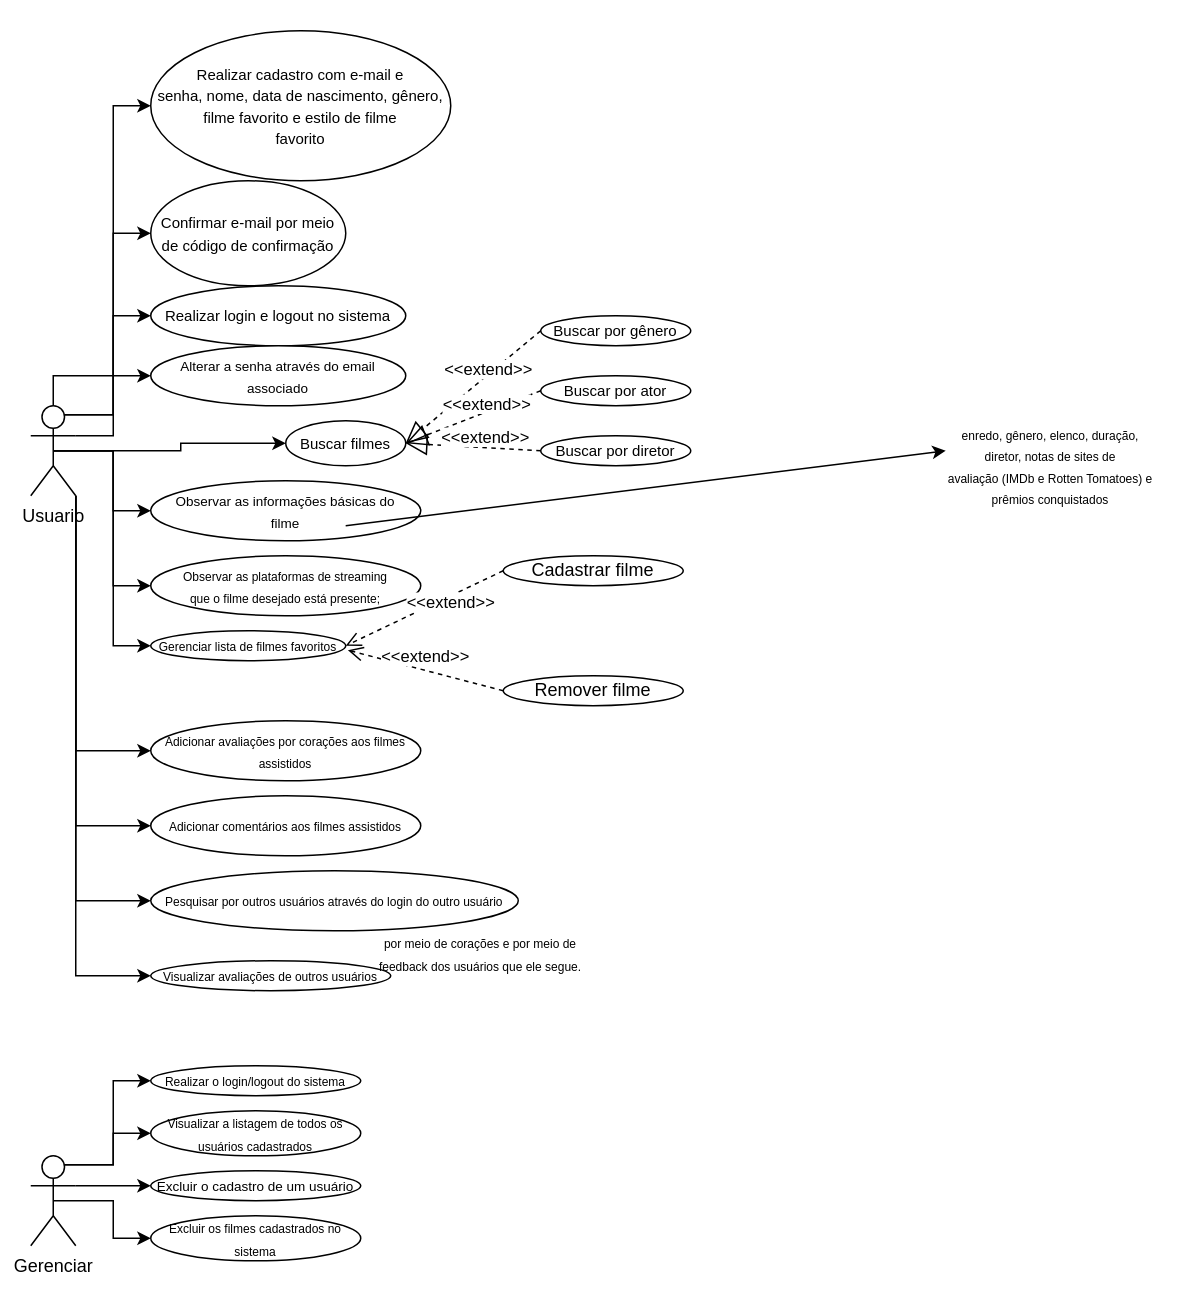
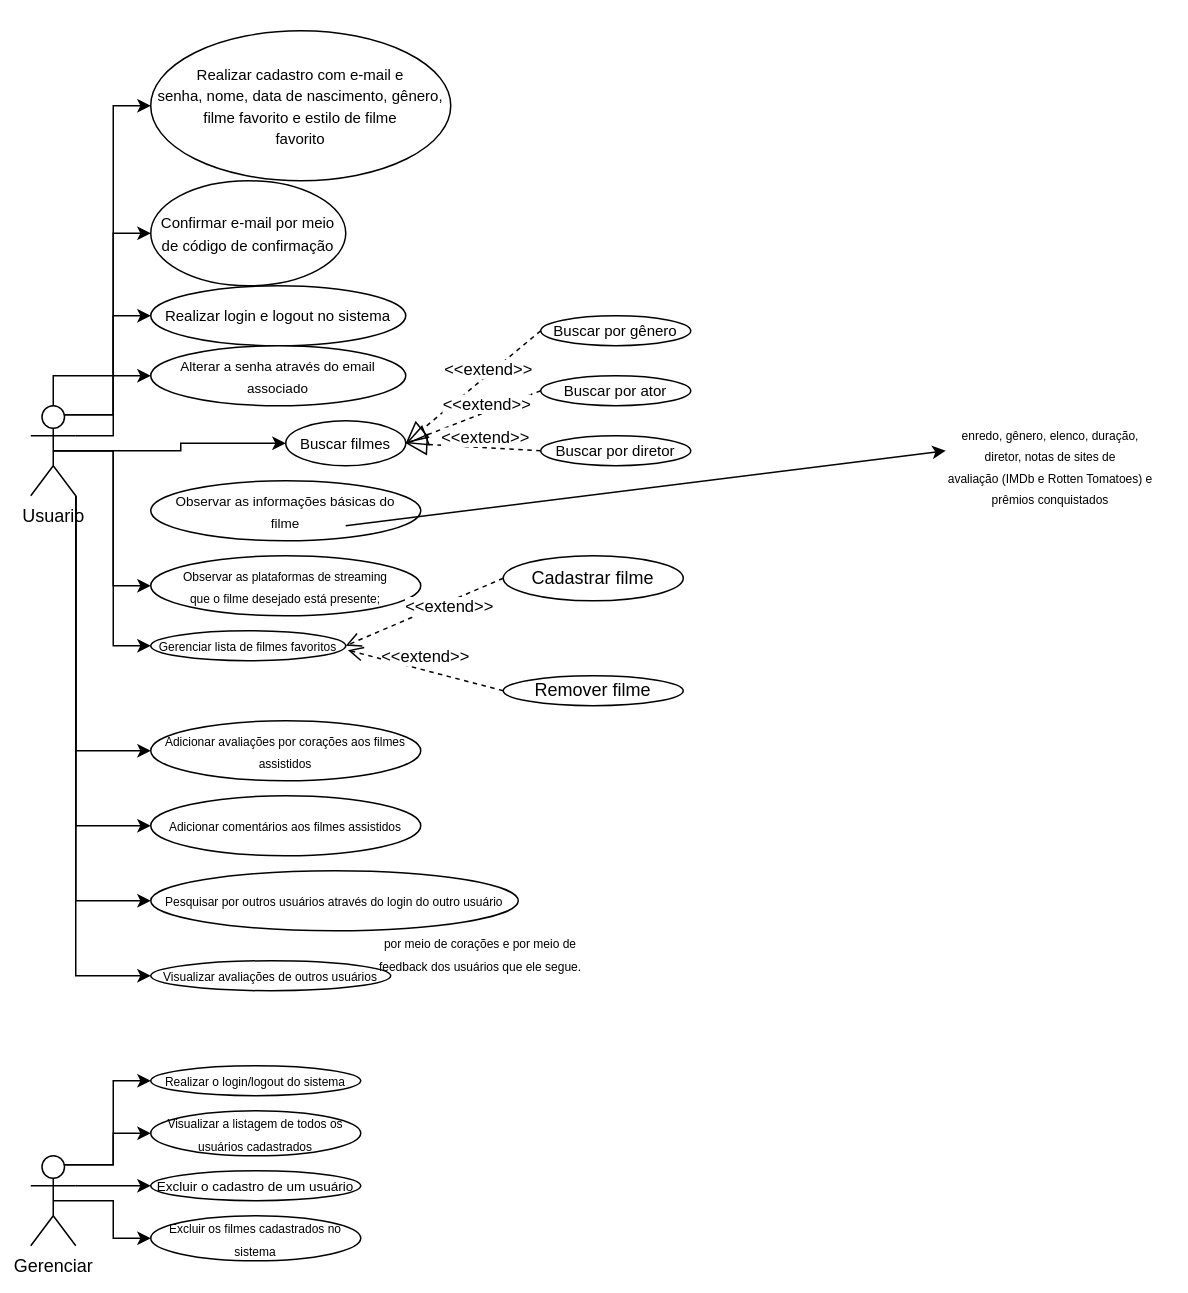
- <mxCell id="7" style="edgeStyle=orthogonalEdgeStyle;rounded=0;orthogonalLoop=1;jettySize=auto;html=1;exitX=0.5;exitY=0.5;exitDx=0;exitDy=0;exitPerimeter=0;" parent="1" source="14" target="20" edge="1"><mxGeometry relative="1" as="geometry" /></mxCell>
- <mxCell id="38" value="&lt;div&gt;Cadastrar filme&lt;/div&gt;" style="ellipse;whiteSpace=wrap;html=1;" parent="1" vertex="1"><mxGeometry x="335" y="370" width="120" height="20" as="geometry" /></mxCell>
+ <mxCell id="38" value="&lt;div&gt;Cadastrar filme&lt;/div&gt;" style="ellipse;whiteSpace=wrap;html=1;" parent="1" vertex="1"><mxGeometry x="335" y="370" width="120" height="30" as="geometry" /></mxCell>
